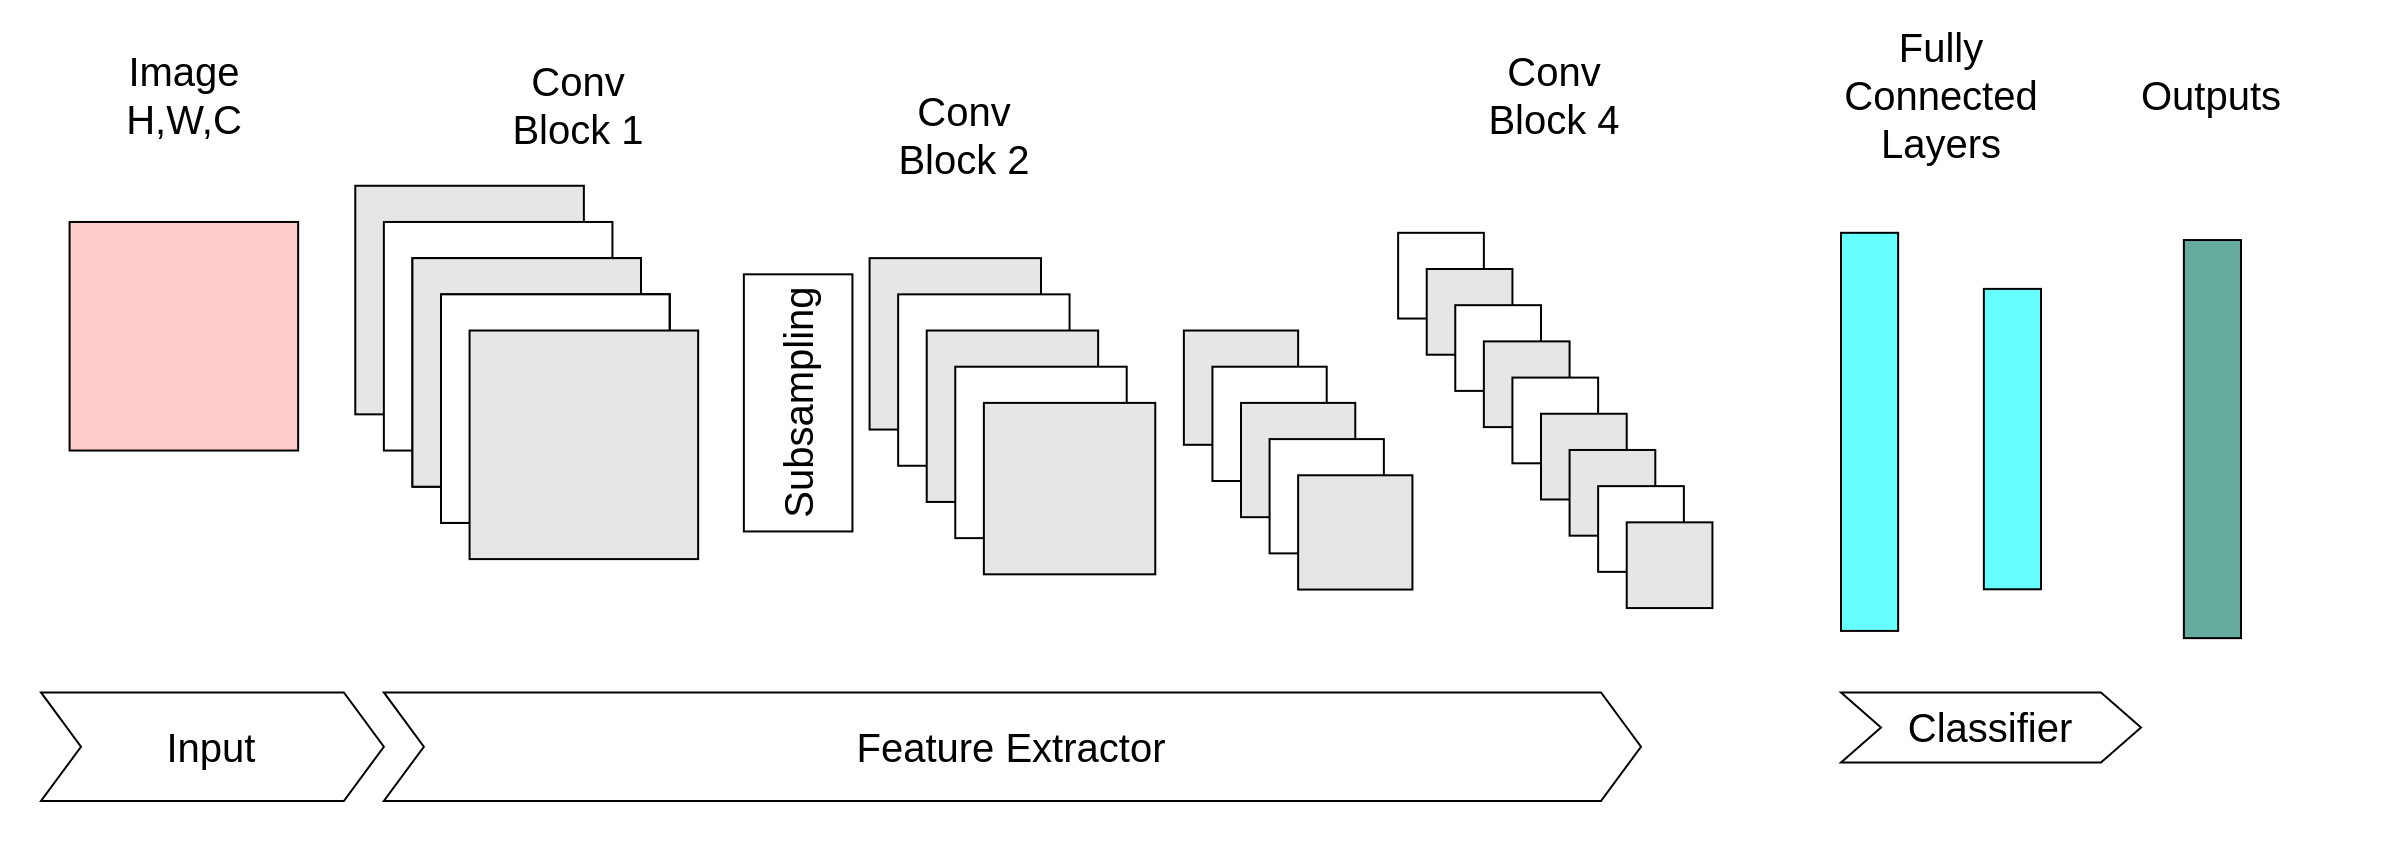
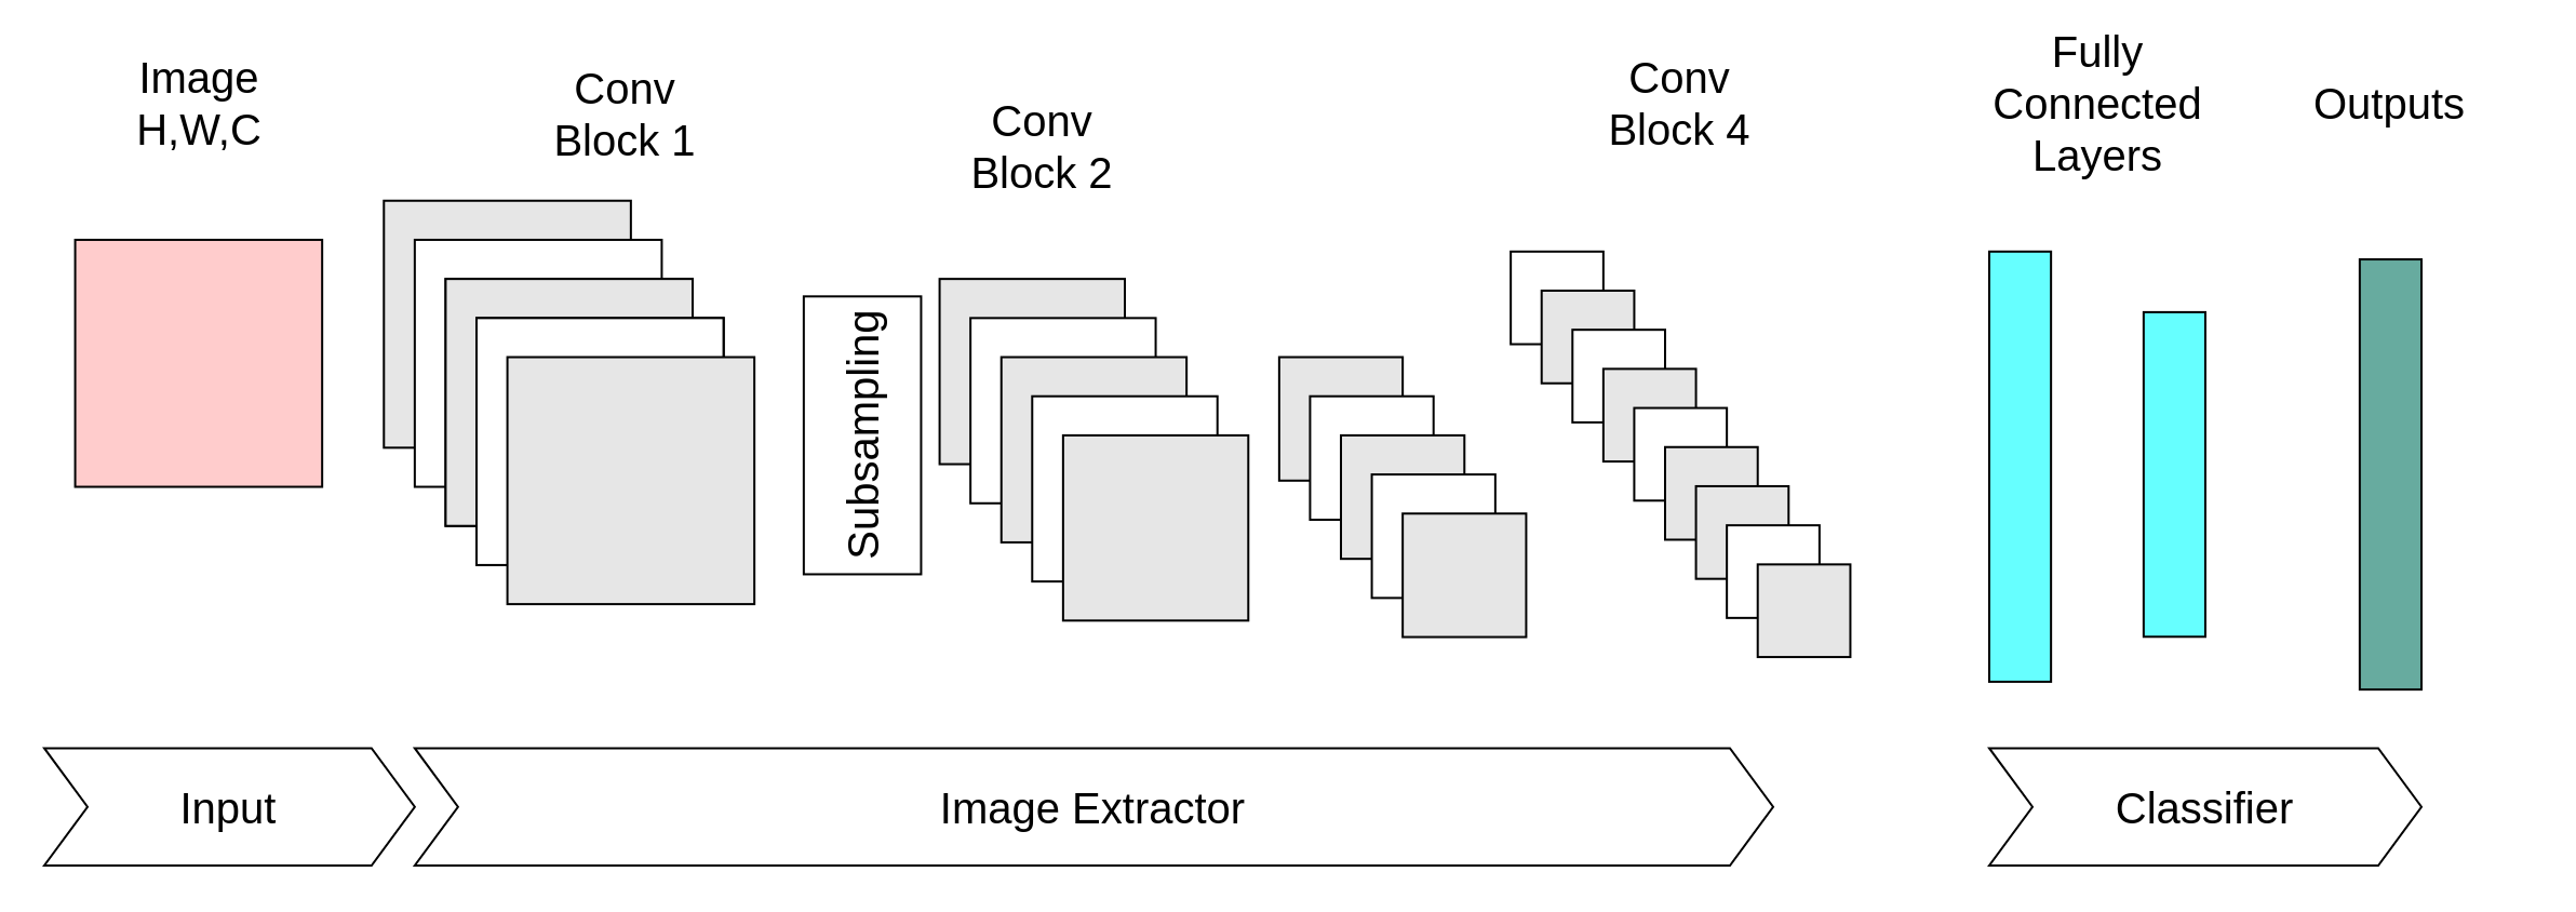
- <mxCell id="36" value="&lt;font style=&quot;font-size: 20px;&quot;&gt;Classifier&lt;/font&gt;" style="shape=step;perimeter=stepPerimeter;whiteSpace=wrap;html=1;fixedSize=1;fillStyle=solid;fillColor=#FFFFFF;" parent="2" vertex="1"><mxGeometry x="900" y="325.714" width="150" height="35" as="geometry" /></mxCell>
+ <mxCell id="36" value="&lt;font style=&quot;font-size: 20px;&quot;&gt;Classifier&lt;/font&gt;" style="shape=step;perimeter=stepPerimeter;whiteSpace=wrap;html=1;fixedSize=1;fillStyle=solid;fillColor=#FFFFFF;" parent="2" vertex="1"><mxGeometry x="900" y="325.714" width="200" height="54.286" as="geometry" /></mxCell>
- <mxCell id="34" value="&lt;font style=&quot;font-size: 20px;&quot;&gt;Feature Extractor&lt;/font&gt;" style="shape=step;perimeter=stepPerimeter;whiteSpace=wrap;html=1;fixedSize=1;fillStyle=solid;fillColor=#FFFFFF;" parent="2" vertex="1"><mxGeometry x="171.429" y="325.714" width="628.571" height="54.286" as="geometry" /></mxCell>
+ <mxCell id="34" value="&lt;font style=&quot;font-size: 20px;&quot;&gt;Image Extractor&lt;/font&gt;" style="shape=step;perimeter=stepPerimeter;whiteSpace=wrap;html=1;fixedSize=1;fillStyle=solid;fillColor=#FFFFFF;" parent="2" vertex="1"><mxGeometry x="171.429" y="325.714" width="628.571" height="54.286" as="geometry" /></mxCell>
